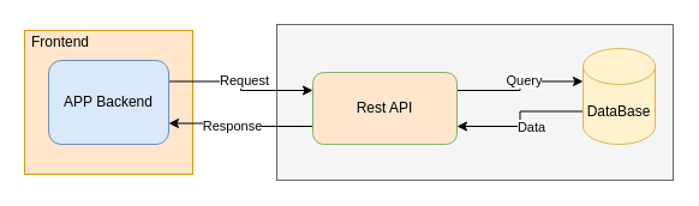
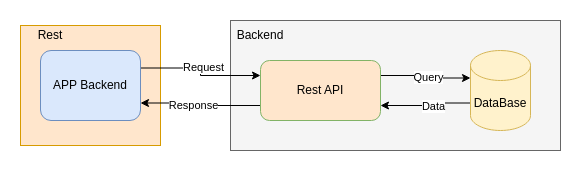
- <mxCell id="16" value="Frontend" style="text;html=1;strokeColor=none;fillColor=none;align=center;verticalAlign=middle;whiteSpace=wrap;rounded=0;" vertex="1" parent="1"><mxGeometry x="20" y="20" width="60" height="30" as="geometry" /></mxCell>
+ <mxCell id="16" value="Rest" style="text;html=1;strokeColor=none;fillColor=none;align=center;verticalAlign=middle;whiteSpace=wrap;rounded=0;" vertex="1" parent="1"><mxGeometry x="20" y="20" width="60" height="30" as="geometry" /></mxCell>
+ <mxCell id="15" value="Backend" style="text;html=1;strokeColor=none;fillColor=none;align=center;verticalAlign=middle;whiteSpace=wrap;rounded=0;" vertex="1" parent="1"><mxGeometry x="230" y="20" width="60" height="30" as="geometry" /></mxCell>
- <mxCell id="14" value="DataBase" style="shape=cylinder3;whiteSpace=wrap;html=1;boundedLbl=1;backgroundOutline=1;size=15;fillColor=#fff2cc;strokeColor=#d6b656;" vertex="1" parent="1"><mxGeometry x="485" y="40" width="60" height="80" as="geometry" /></mxCell>
+ <mxCell id="14" value="DataBase" style="shape=cylinder3;whiteSpace=wrap;html=1;boundedLbl=1;backgroundOutline=1;size=15;fillColor=#fff2cc;strokeColor=#d6b656;" vertex="1" parent="1"><mxGeometry x="470" y="50" width="60" height="80" as="geometry" /></mxCell>
